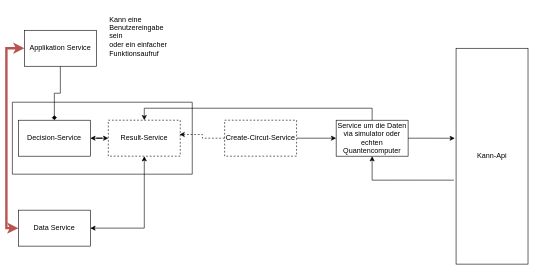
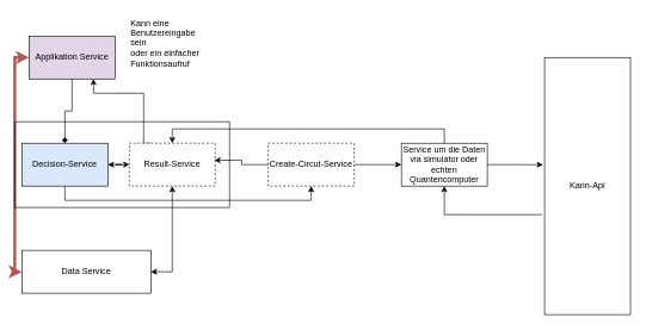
- <mxCell id="4" value="Applikation Service" style="rounded=0;whiteSpace=wrap;html=1;" vertex="1" parent="1"><mxGeometry x="40" y="50" width="120" height="60" as="geometry" /></mxCell>
+ <mxCell id="4" value="Applikation Service" style="rounded=0;whiteSpace=wrap;html=1;fillColor=#e1d5e7;" vertex="1" parent="1"><mxGeometry x="40" y="50" width="120" height="60" as="geometry" /></mxCell>
+ <mxCell id="9" style="edgeStyle=orthogonalEdgeStyle;rounded=0;orthogonalLoop=1;jettySize=auto;html=1;entryX=0.75;entryY=1;entryDx=0;entryDy=0;exitX=0.25;exitY=0;exitDx=0;exitDy=0;" edge="1" parent="1" source="10" target="4"><mxGeometry relative="1" as="geometry"><mxPoint x="200" y="150" as="sourcePoint" /><Array as="points"><mxPoint x="200" y="200" /><mxPoint x="200" y="130" /><mxPoint x="130" y="130" /></Array></mxGeometry></mxCell>
- <mxCell id="7" value="Decision-Service" style="rounded=0;whiteSpace=wrap;html=1;" vertex="1" parent="1"><mxGeometry x="30" y="200" width="120" height="60" as="geometry" /></mxCell>
+ <mxCell id="7" value="Decision-Service" style="rounded=0;whiteSpace=wrap;html=1;fillColor=#dae8fc;" vertex="1" parent="1"><mxGeometry x="30" y="200" width="120" height="60" as="geometry" /></mxCell>
- <mxCell id="19" style="edgeStyle=orthogonalEdgeStyle;rounded=0;orthogonalLoop=1;jettySize=auto;html=1;entryX=0.99;entryY=0.397;entryDx=0;entryDy=0;entryPerimeter=0;dashed=1;" edge="1" parent="1" source="12" target="10"><mxGeometry relative="1" as="geometry" /></mxCell>
+ <mxCell id="19" style="edgeStyle=orthogonalEdgeStyle;rounded=0;orthogonalLoop=1;jettySize=auto;html=1;entryX=0.99;entryY=0.397;entryDx=0;entryDy=0;entryPerimeter=0;" edge="1" parent="1" source="12" target="10"><mxGeometry relative="1" as="geometry" /></mxCell>
+ <mxCell id="5" style="edgeStyle=orthogonalEdgeStyle;rounded=0;orthogonalLoop=1;jettySize=auto;html=1;entryX=0.5;entryY=1;entryDx=0;entryDy=0;exitX=0.5;exitY=1;exitDx=0;exitDy=0;" edge="1" parent="1" source="7" target="12"><mxGeometry relative="1" as="geometry"><mxPoint x="160" y="330" as="sourcePoint" /><mxPoint x="444" y="350" as="targetPoint" /></mxGeometry></mxCell>
- <mxCell id="16" value="Data Service" style="rounded=0;whiteSpace=wrap;html=1;" vertex="1" parent="1"><mxGeometry x="30" y="350" width="120" height="60" as="geometry" /></mxCell>
+ <mxCell id="16" value="Data Service" style="rounded=0;whiteSpace=wrap;html=1;" vertex="1" parent="1"><mxGeometry x="30" y="350" width="180" height="60" as="geometry" /></mxCell>
